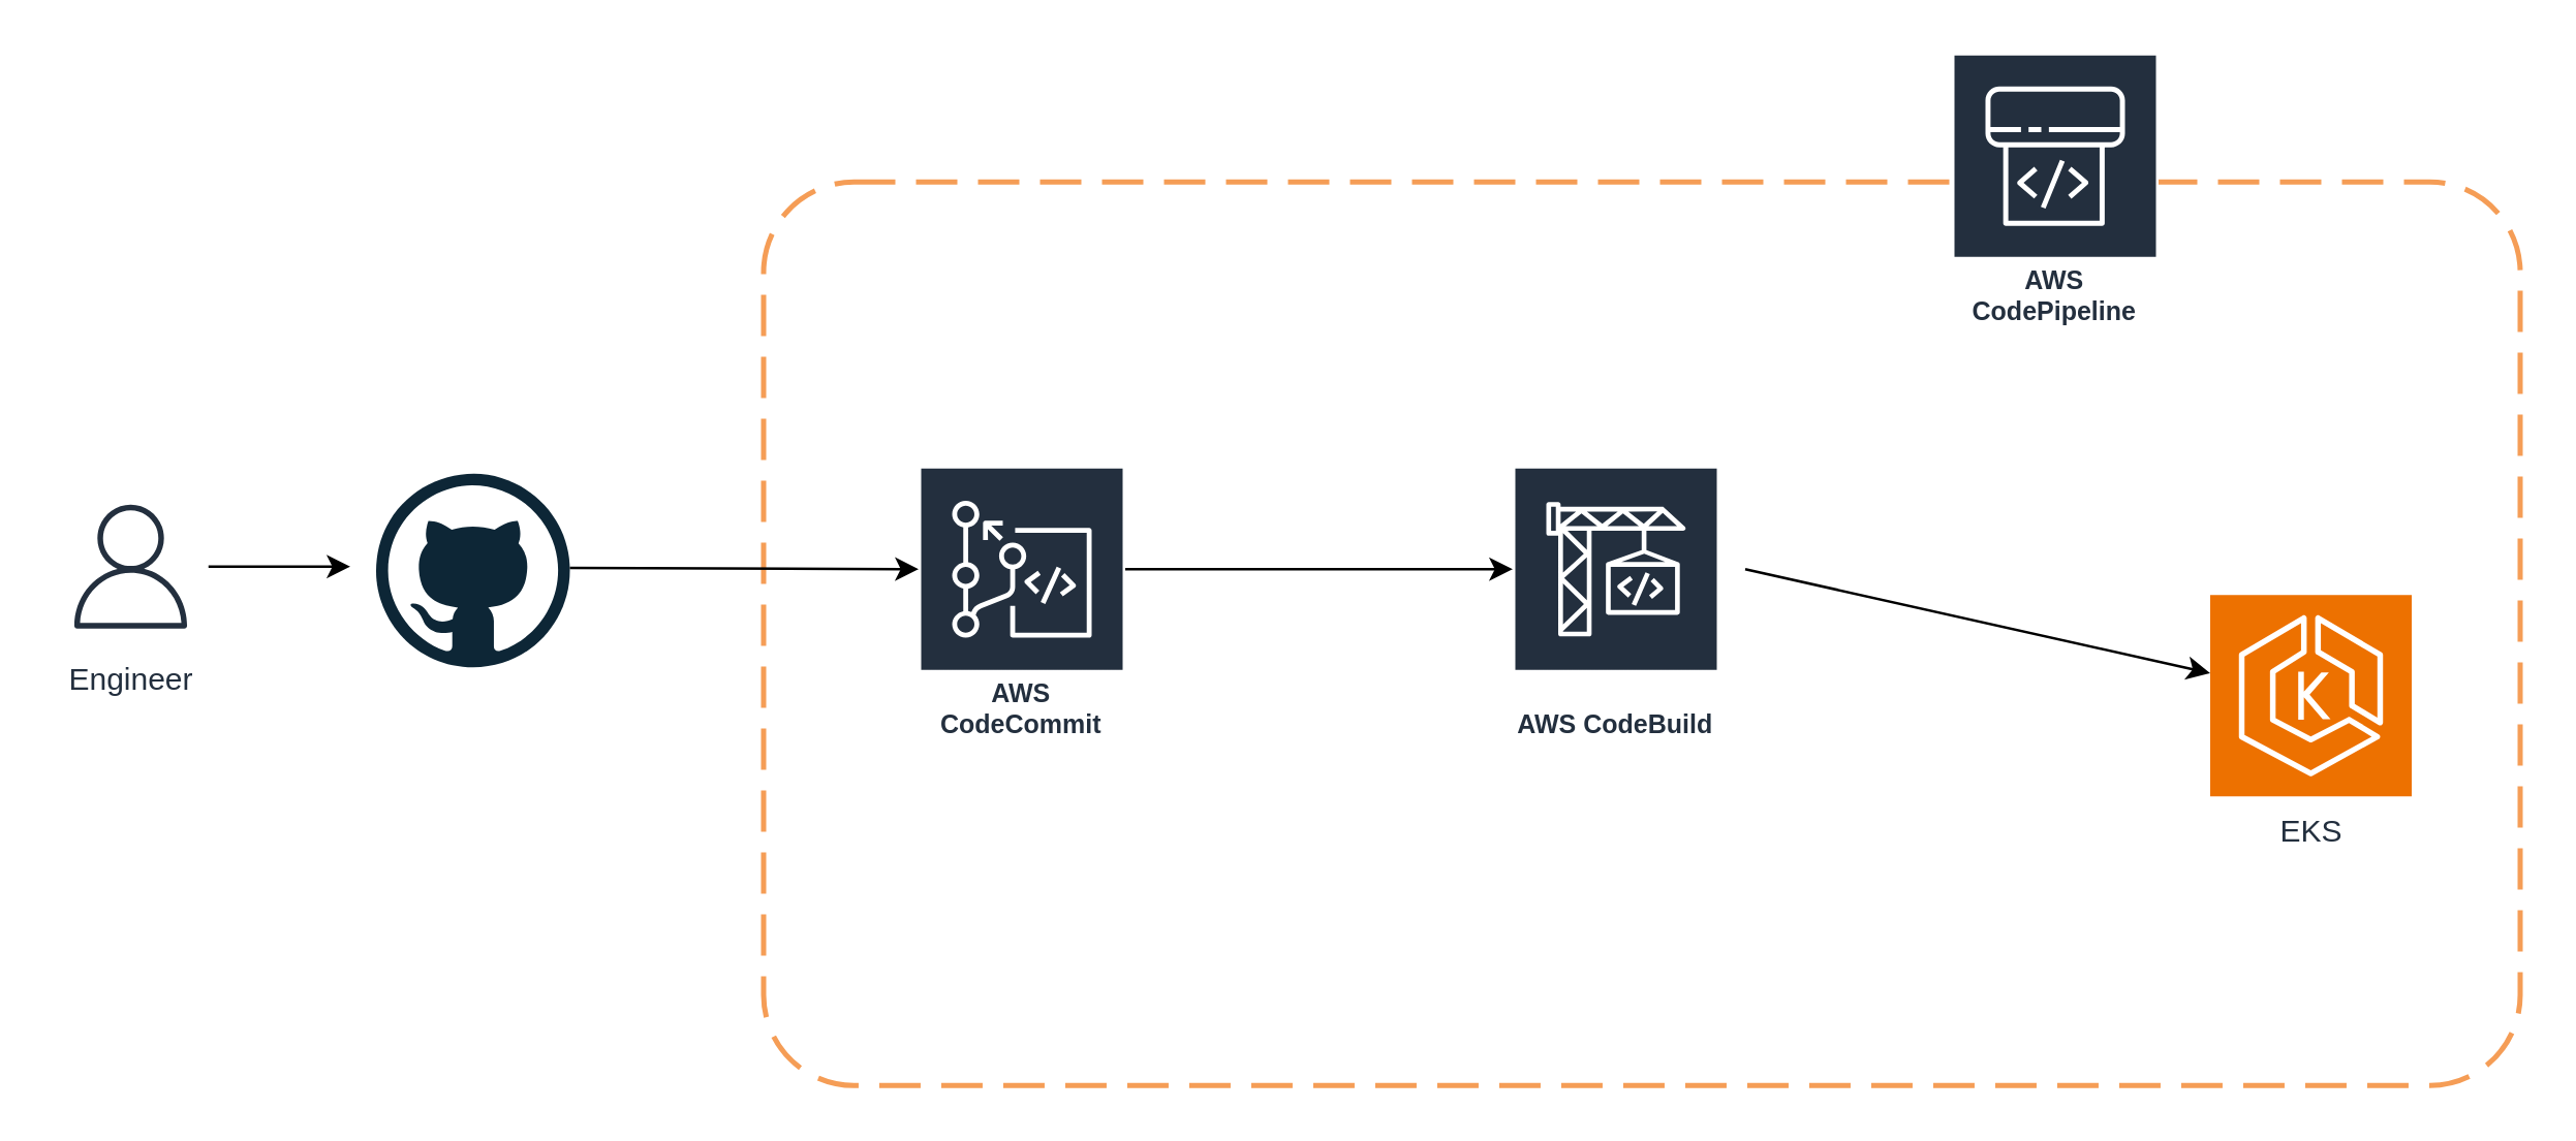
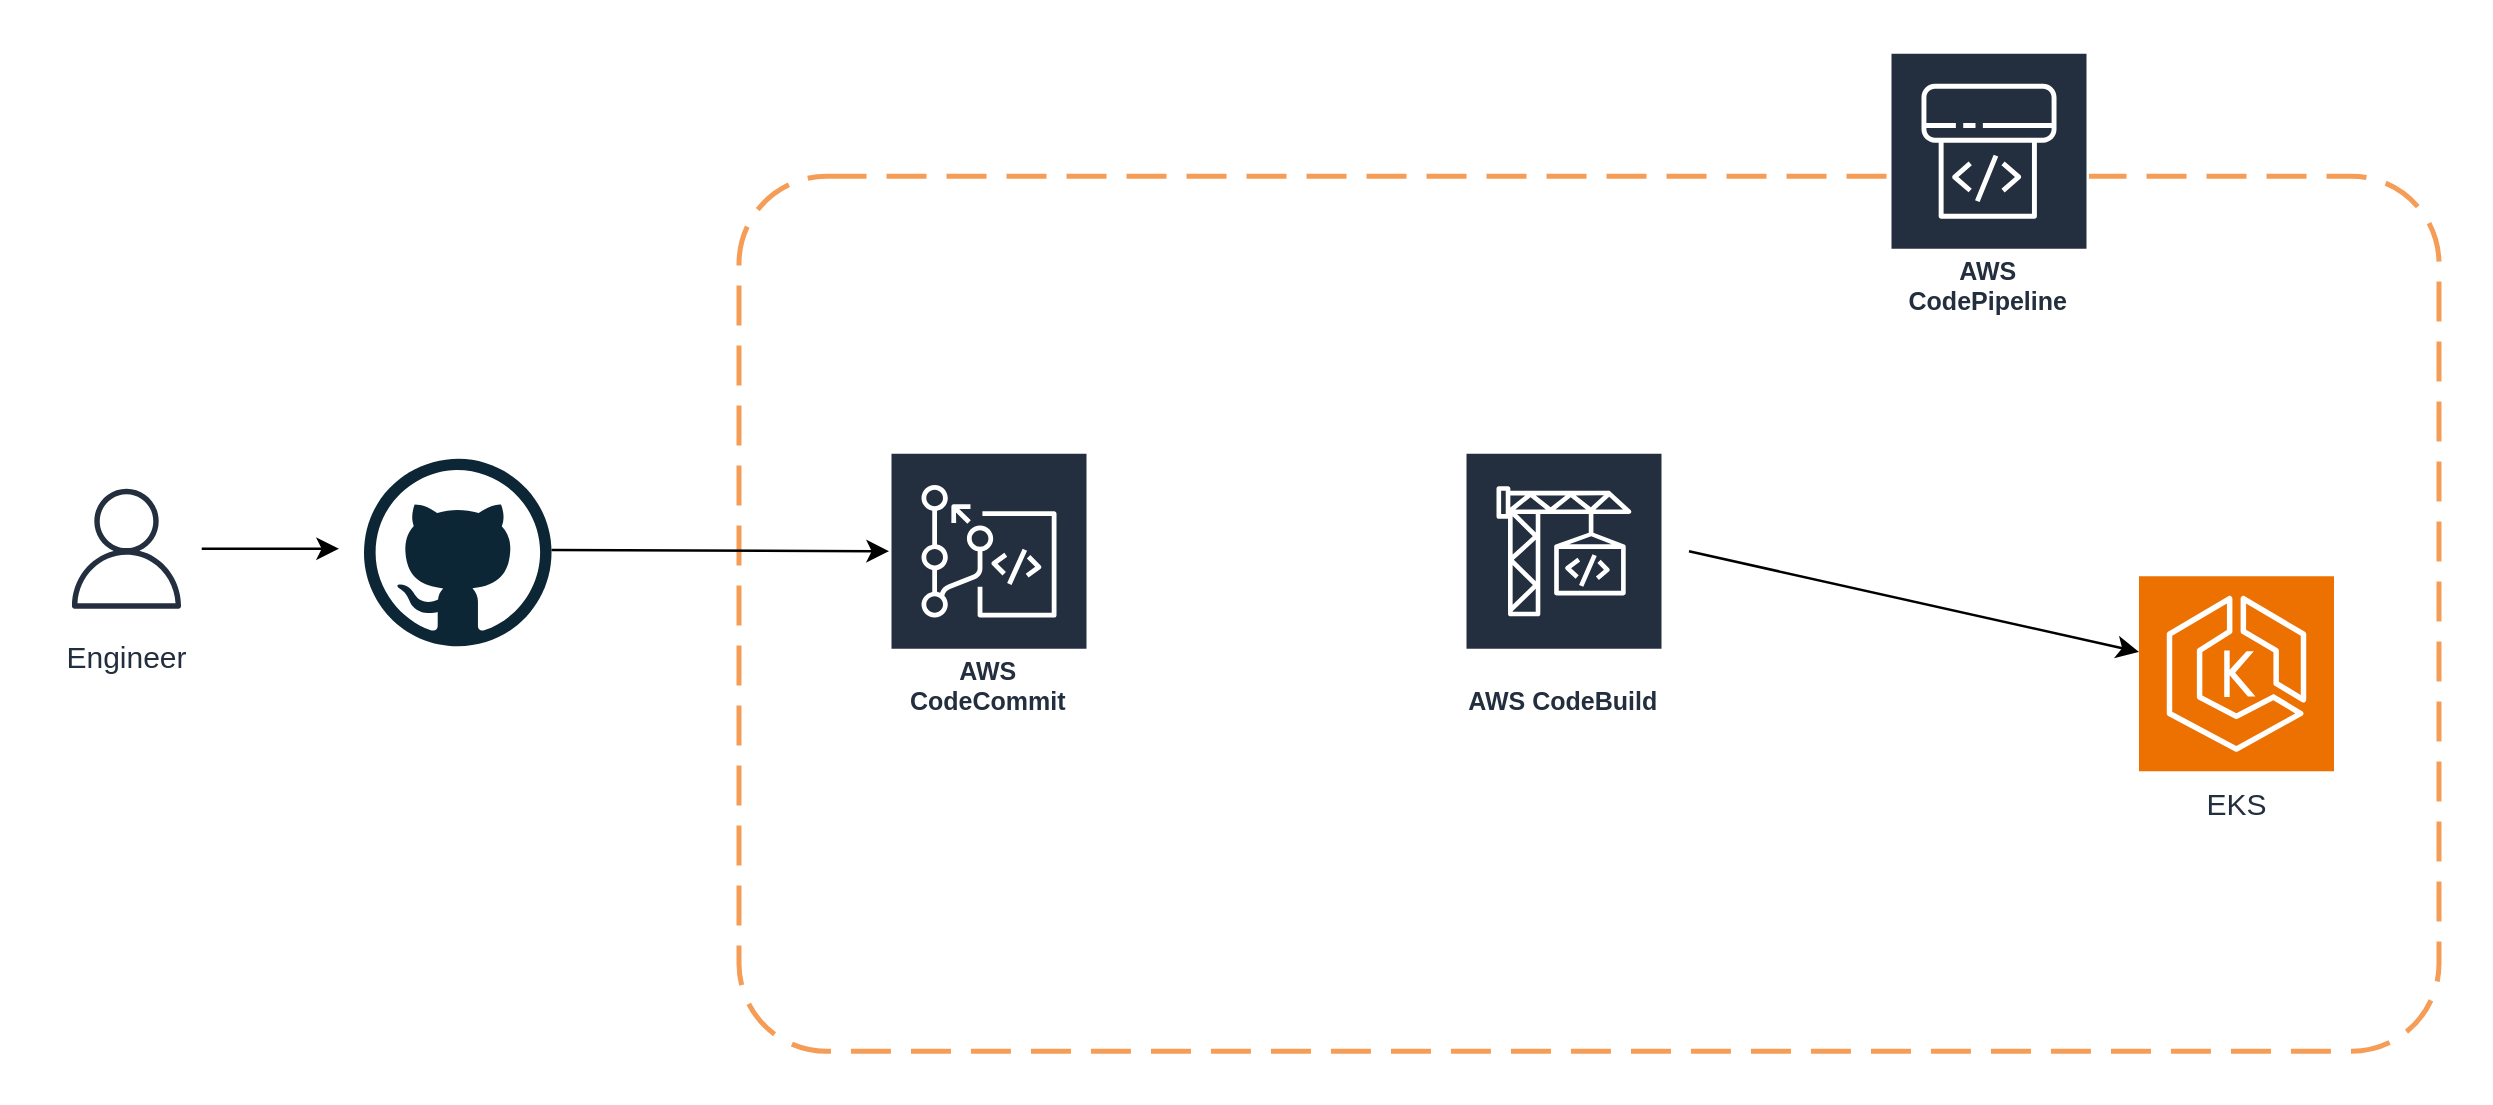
- <mxCell id="7" style="edgeStyle=orthogonalEdgeStyle;rounded=0;orthogonalLoop=1;jettySize=auto;html=1;" edge="1" parent="1" source="8" target="9"><mxGeometry relative="1" as="geometry"><Array as="points"><mxPoint x="505" y="220" /><mxPoint x="505" y="220" /></Array></mxGeometry></mxCell>
